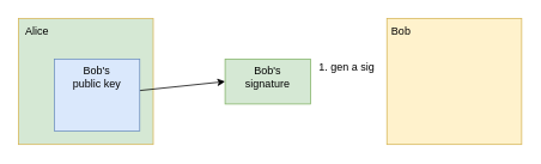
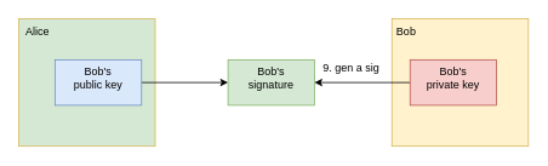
- <mxCell id="9" value="1. gen a sig" style="text;html=1;align=center;verticalAlign=middle;resizable=0;points=[];autosize=1;strokeColor=none;" vertex="1" parent="1"><mxGeometry x="345" y="65" width="80" height="20" as="geometry" /></mxCell>
+ <mxCell id="9" value="9. gen a sig" style="text;html=1;align=center;verticalAlign=middle;resizable=0;points=[];autosize=1;strokeColor=none;" vertex="1" parent="1"><mxGeometry x="345" y="65" width="80" height="20" as="geometry" /></mxCell>
+ <mxCell id="5" style="edgeStyle=none;html=1;entryX=1;entryY=0.5;entryDx=0;entryDy=0;" edge="1" parent="1" source="6" target="4"><mxGeometry relative="1" as="geometry" /></mxCell>
+ <mxCell id="6" value="Bob's&lt;br&gt;private key" style="rounded=0;whiteSpace=wrap;html=1;verticalAlign=top;fillColor=#f8cecc;strokeColor=#b85450;align=center;" vertex="1" parent="1"><mxGeometry x="450" y="65" width="95" height="50" as="geometry" /></mxCell>
- <mxCell id="8" value="Bob's&lt;br&gt;public key" style="rounded=0;whiteSpace=wrap;html=1;verticalAlign=top;fillColor=#dae8fc;strokeColor=#6c8ebf;align=center;" vertex="1" parent="1"><mxGeometry x="60" y="65" width="95" height="80" as="geometry" /></mxCell>
+ <mxCell id="8" value="Bob's&lt;br&gt;public key" style="rounded=0;whiteSpace=wrap;html=1;verticalAlign=top;fillColor=#dae8fc;strokeColor=#6c8ebf;align=center;" vertex="1" parent="1"><mxGeometry x="60" y="65" width="95" height="50" as="geometry" /></mxCell>
